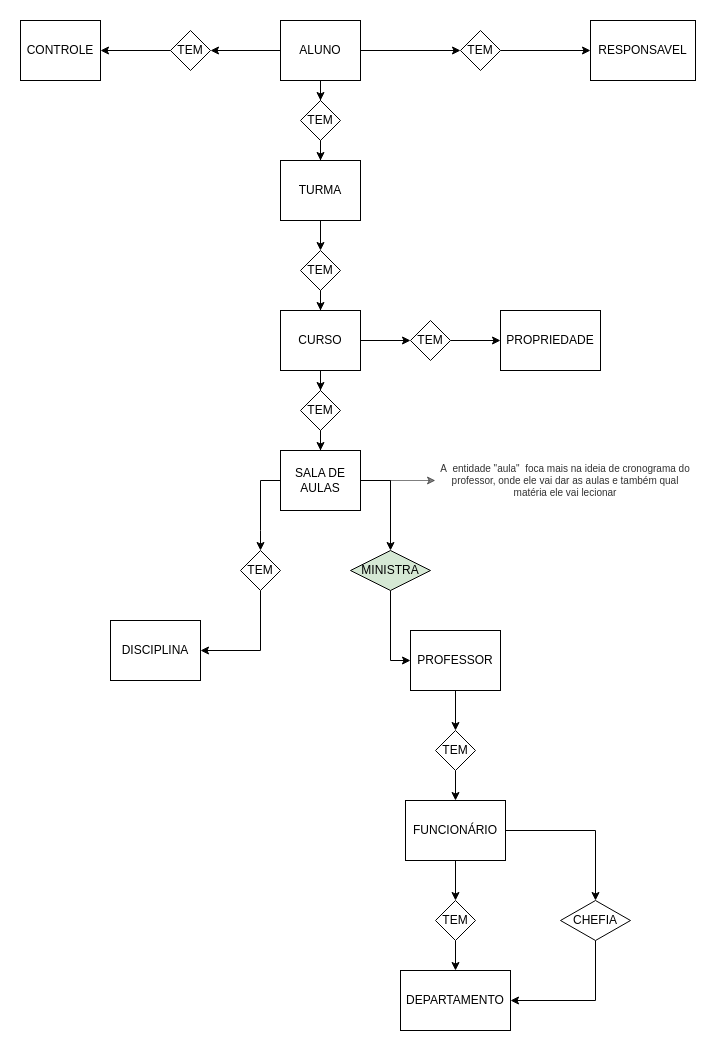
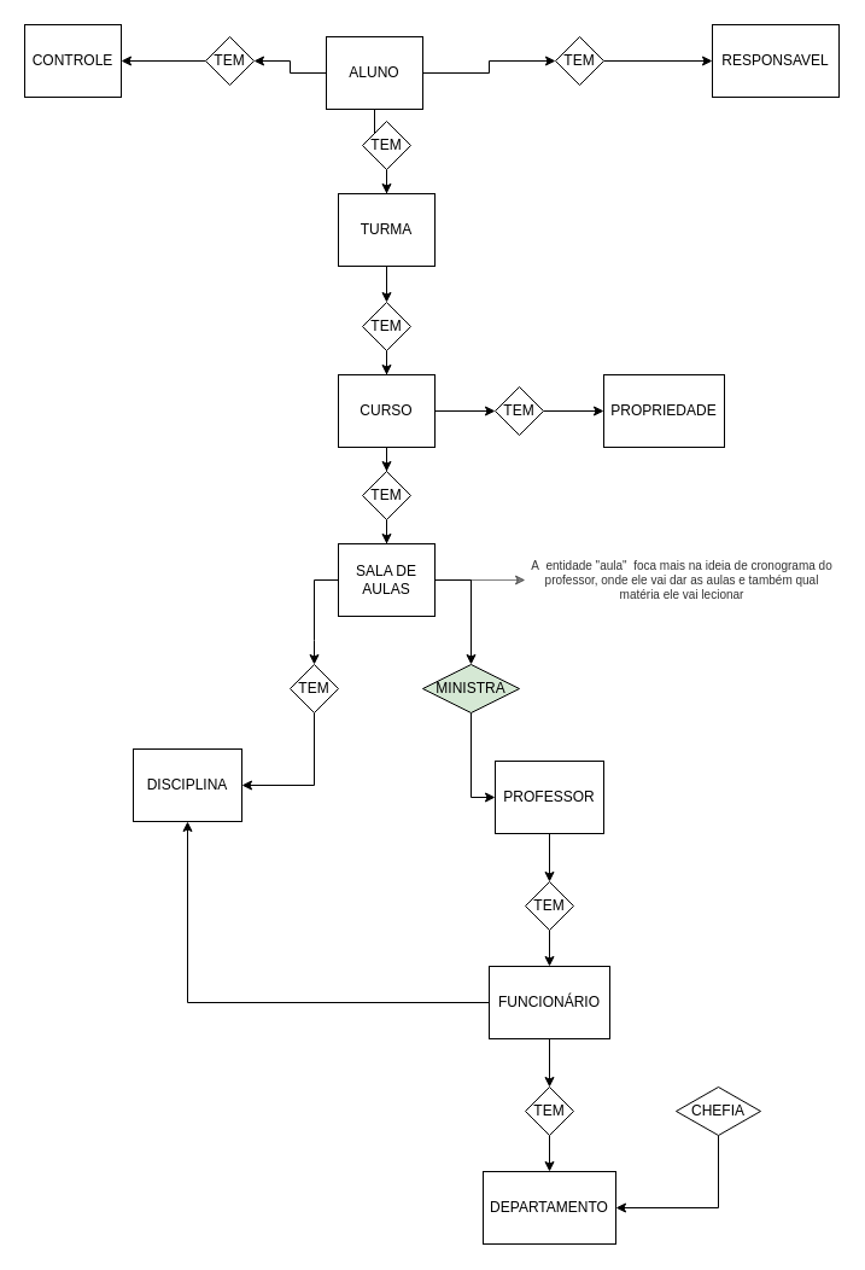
- <mxCell id="5" value="&lt;font style=&quot;vertical-align: inherit;&quot;&gt;&lt;font style=&quot;vertical-align: inherit;&quot;&gt;ALUNO&lt;/font&gt;&lt;/font&gt;" style="rounded=0;whiteSpace=wrap;html=1;fontFamily=Helvetica;fontSize=12;fontColor=#000000;align=center;" vertex="1" parent="1"><mxGeometry x="280" y="20" width="80" height="60" as="geometry" /></mxCell>
+ <mxCell id="5" value="&lt;font style=&quot;vertical-align: inherit;&quot;&gt;&lt;font style=&quot;vertical-align: inherit;&quot;&gt;ALUNO&lt;/font&gt;&lt;/font&gt;" style="rounded=0;whiteSpace=wrap;html=1;fontFamily=Helvetica;fontSize=12;fontColor=#000000;align=center;" vertex="1" parent="1"><mxGeometry x="270" y="30" width="80" height="60" as="geometry" /></mxCell>
- <mxCell id="39" style="edgeStyle=orthogonalEdgeStyle;rounded=0;orthogonalLoop=1;jettySize=auto;html=1;fontSize=10;" edge="1" parent="1" source="40" target="47"><mxGeometry relative="1" as="geometry" /></mxCell>
+ <mxCell id="39" style="edgeStyle=orthogonalEdgeStyle;rounded=0;orthogonalLoop=1;jettySize=auto;html=1;fontSize=10;" edge="1" parent="1" source="40" target="31"><mxGeometry relative="1" as="geometry" /></mxCell>
